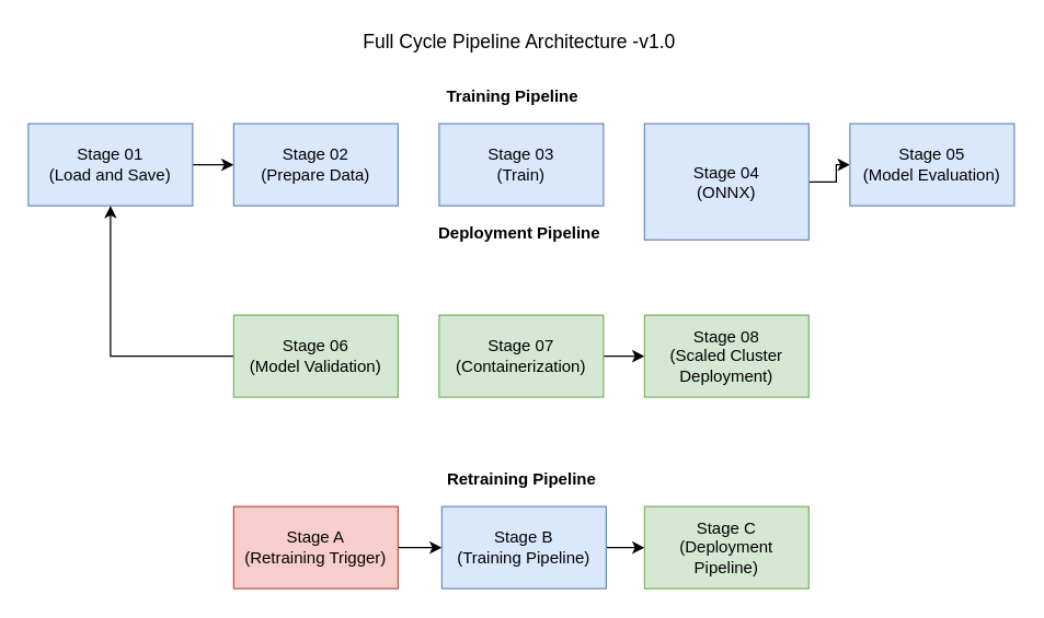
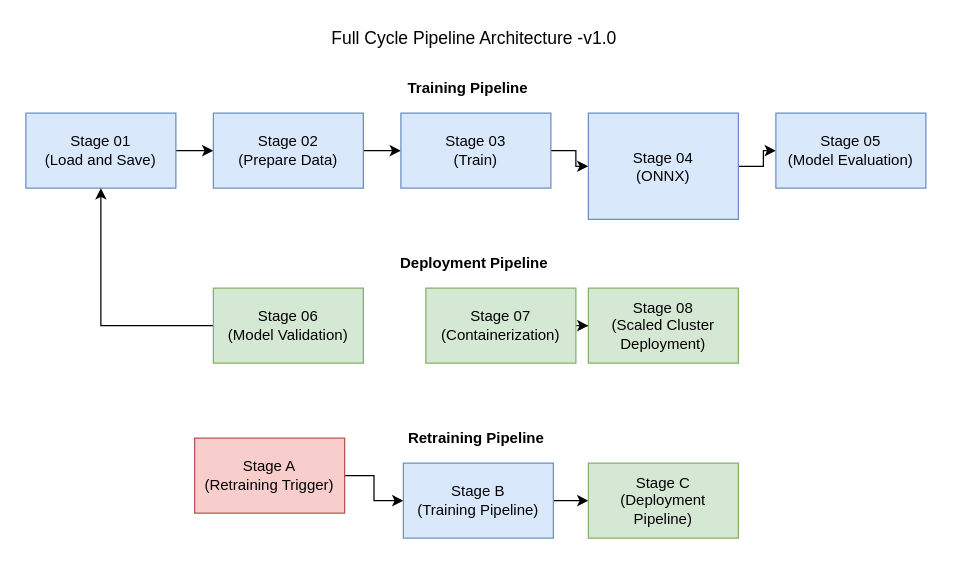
+ <mxCell id="5" value="" style="edgeStyle=orthogonalEdgeStyle;rounded=0;orthogonalLoop=1;jettySize=auto;html=1;" parent="1" source="6" target="8" edge="1"><mxGeometry relative="1" as="geometry" /></mxCell>
+ <mxCell id="7" value="" style="edgeStyle=orthogonalEdgeStyle;rounded=0;orthogonalLoop=1;jettySize=auto;html=1;" parent="1" source="8" target="10" edge="1"><mxGeometry relative="1" as="geometry" /></mxCell>
- <mxCell id="12" value="&lt;b&gt;Deployment Pipeline&amp;nbsp;&lt;/b&gt;" style="text;html=1;align=center;verticalAlign=middle;resizable=0;points=[];autosize=1;strokeColor=none;fillColor=none;" parent="1" vertex="1"><mxGeometry x="310" y="160" width="140" height="20" as="geometry" /></mxCell>
+ <mxCell id="12" value="&lt;b&gt;Deployment Pipeline&amp;nbsp;&lt;/b&gt;" style="text;html=1;align=center;verticalAlign=middle;resizable=0;points=[];autosize=1;strokeColor=none;fillColor=none;" parent="1" vertex="1"><mxGeometry x="310" y="200" width="140" height="20" as="geometry" /></mxCell>
- <mxCell id="16" value="&lt;span&gt;Stage 07&lt;/span&gt;&lt;br&gt;&lt;span&gt;(Containerization)&lt;/span&gt;" style="rounded=0;whiteSpace=wrap;html=1;fillColor=#d5e8d4;strokeColor=#82b366;" parent="1" vertex="1"><mxGeometry x="320" y="230" width="120" height="60" as="geometry" /></mxCell>
+ <mxCell id="16" value="&lt;span&gt;Stage 07&lt;/span&gt;&lt;br&gt;&lt;span&gt;(Containerization)&lt;/span&gt;" style="rounded=0;whiteSpace=wrap;html=1;fillColor=#d5e8d4;strokeColor=#82b366;" parent="1" vertex="1"><mxGeometry x="340" y="230" width="120" height="60" as="geometry" /></mxCell>
- <mxCell id="20" value="Stage A&lt;br&gt;(Retraining Trigger)" style="rounded=0;whiteSpace=wrap;html=1;fillColor=#f8cecc;strokeColor=#b85450;" parent="1" vertex="1"><mxGeometry x="170" y="370" width="120" height="60" as="geometry" /></mxCell>
+ <mxCell id="20" value="Stage A&lt;br&gt;(Retraining Trigger)" style="rounded=0;whiteSpace=wrap;html=1;fillColor=#f8cecc;strokeColor=#b85450;" parent="1" vertex="1"><mxGeometry x="155" y="350" width="120" height="60" as="geometry" /></mxCell>
